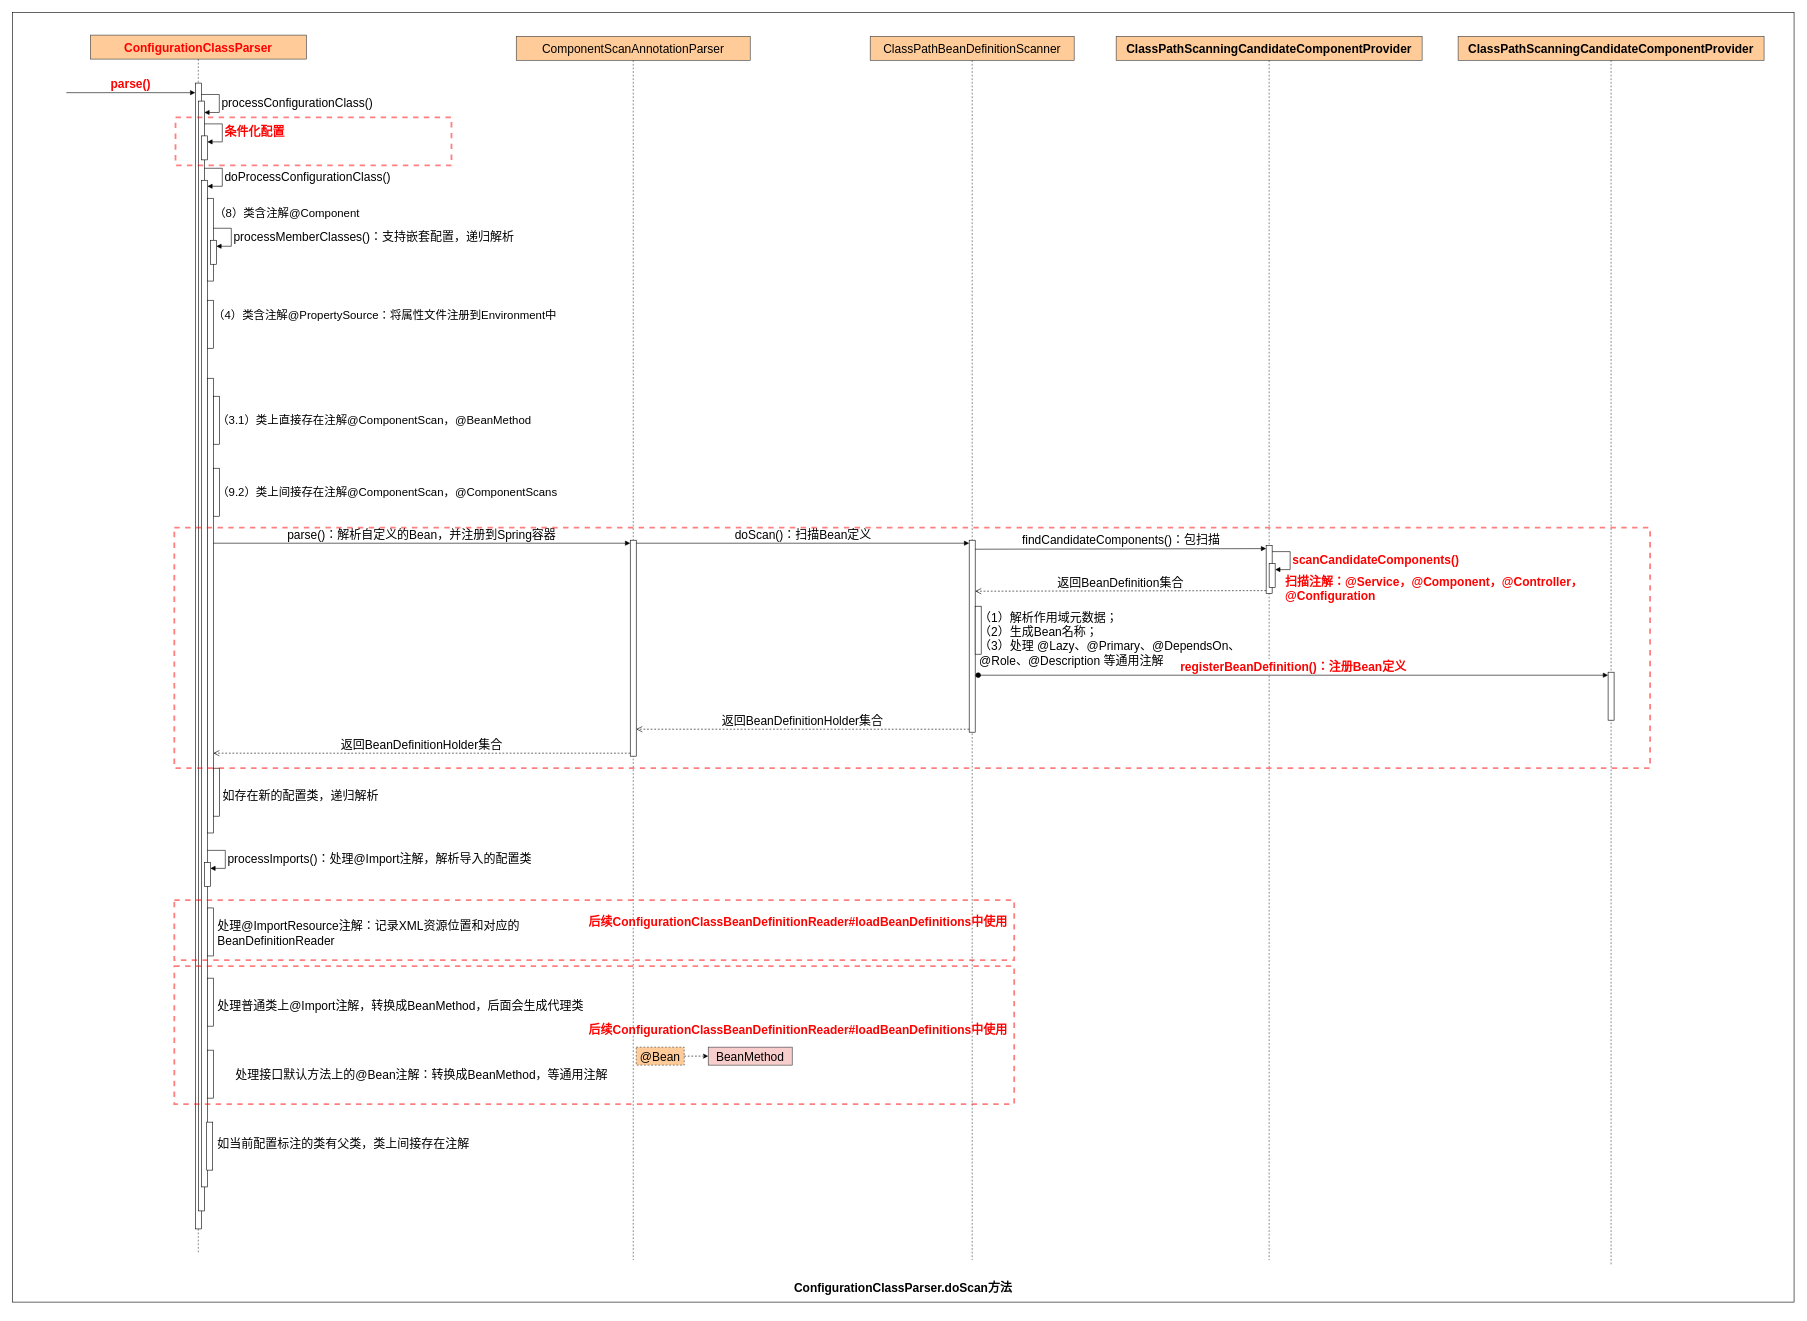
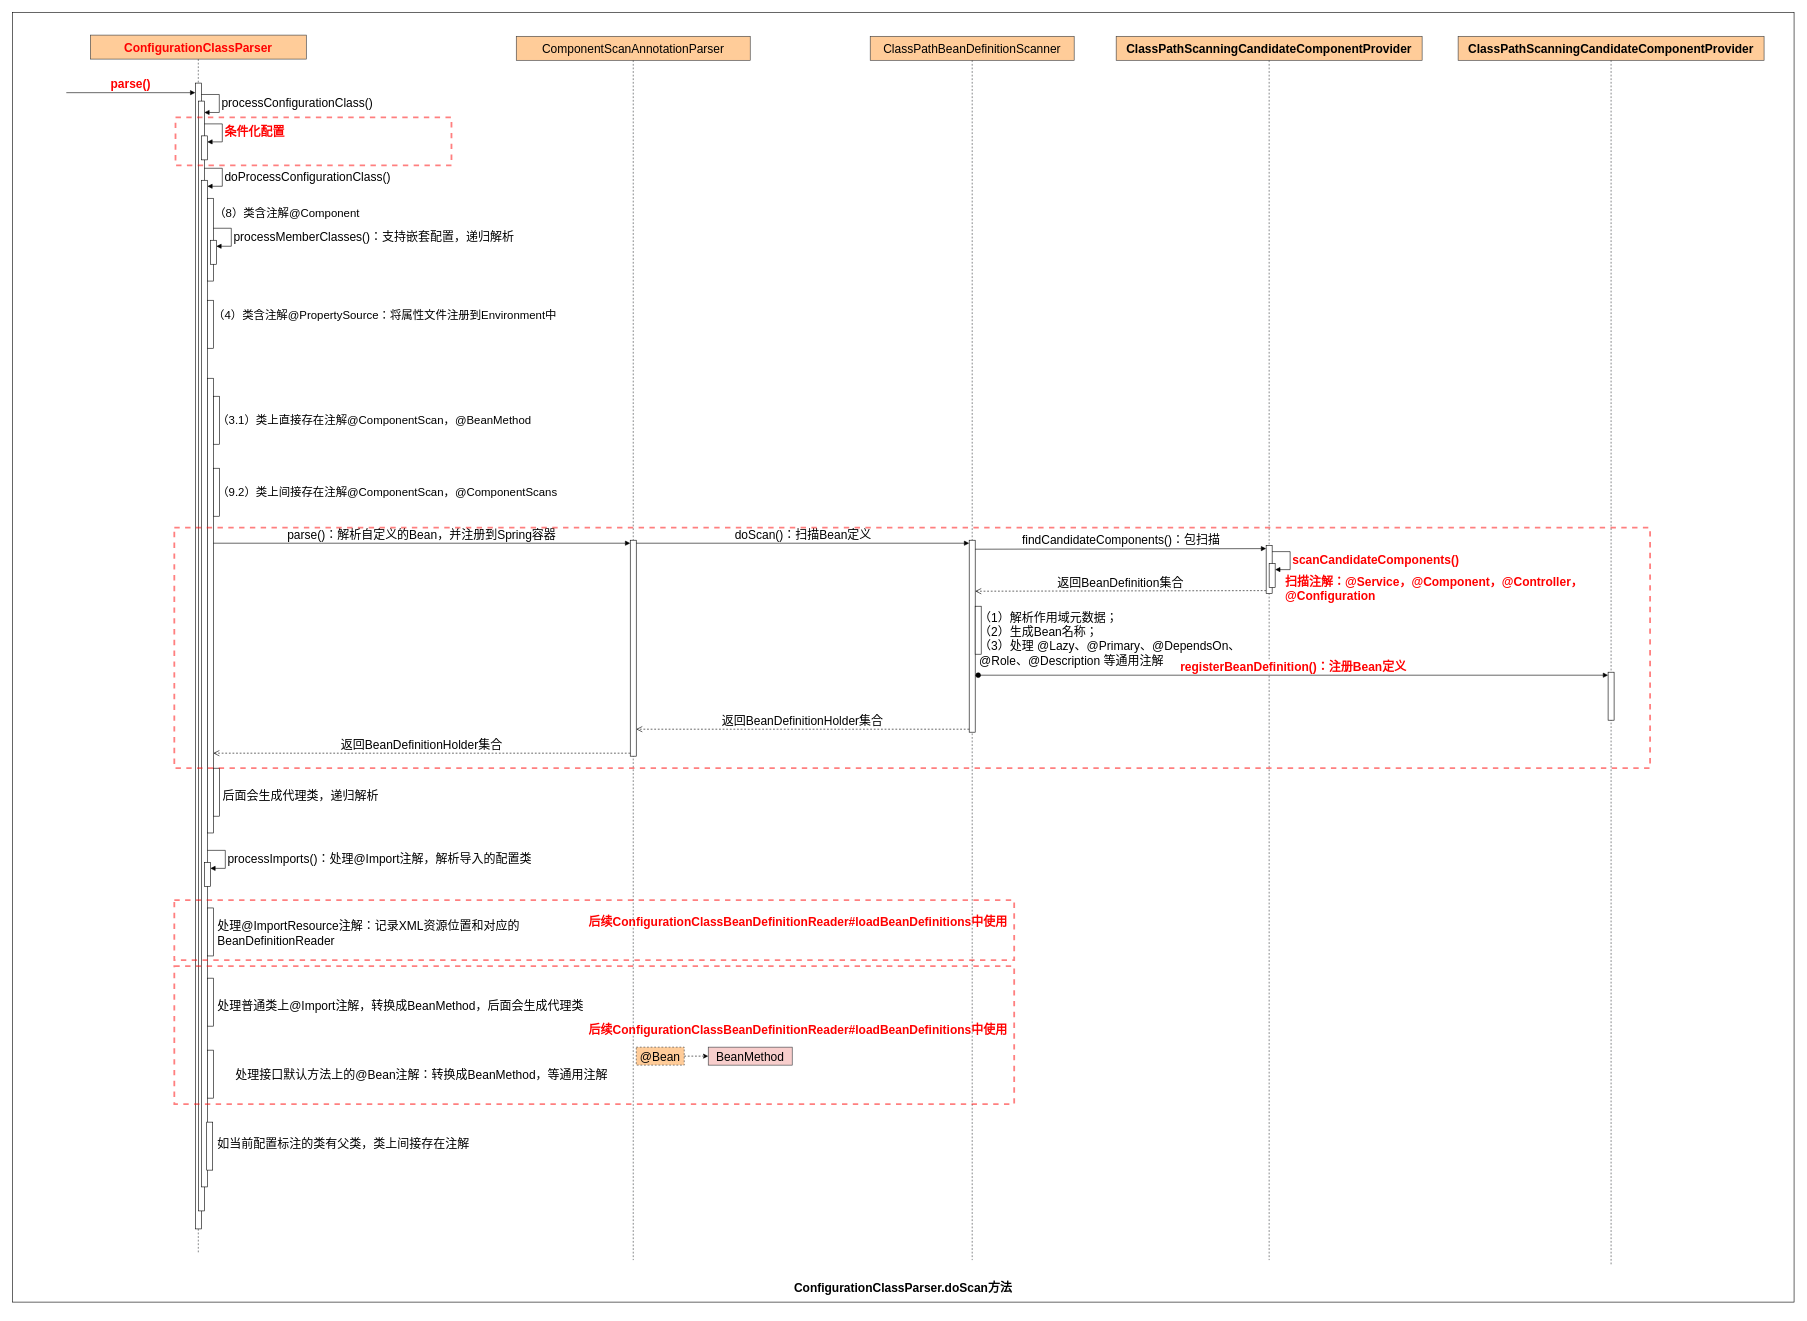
- <mxCell id="41" value="如存在新的配置类，递归解析" style="text;html=1;align=left;verticalAlign=middle;whiteSpace=wrap;rounded=0;fontSize=20;" parent="1" vertex="1"><mxGeometry x="369" y="1310" width="300" height="30" as="geometry" /></mxCell>
+ <mxCell id="41" value="后面会生成代理类，递归解析" style="text;html=1;align=left;verticalAlign=middle;whiteSpace=wrap;rounded=0;fontSize=20;" parent="1" vertex="1"><mxGeometry x="369" y="1310" width="300" height="30" as="geometry" /></mxCell>
